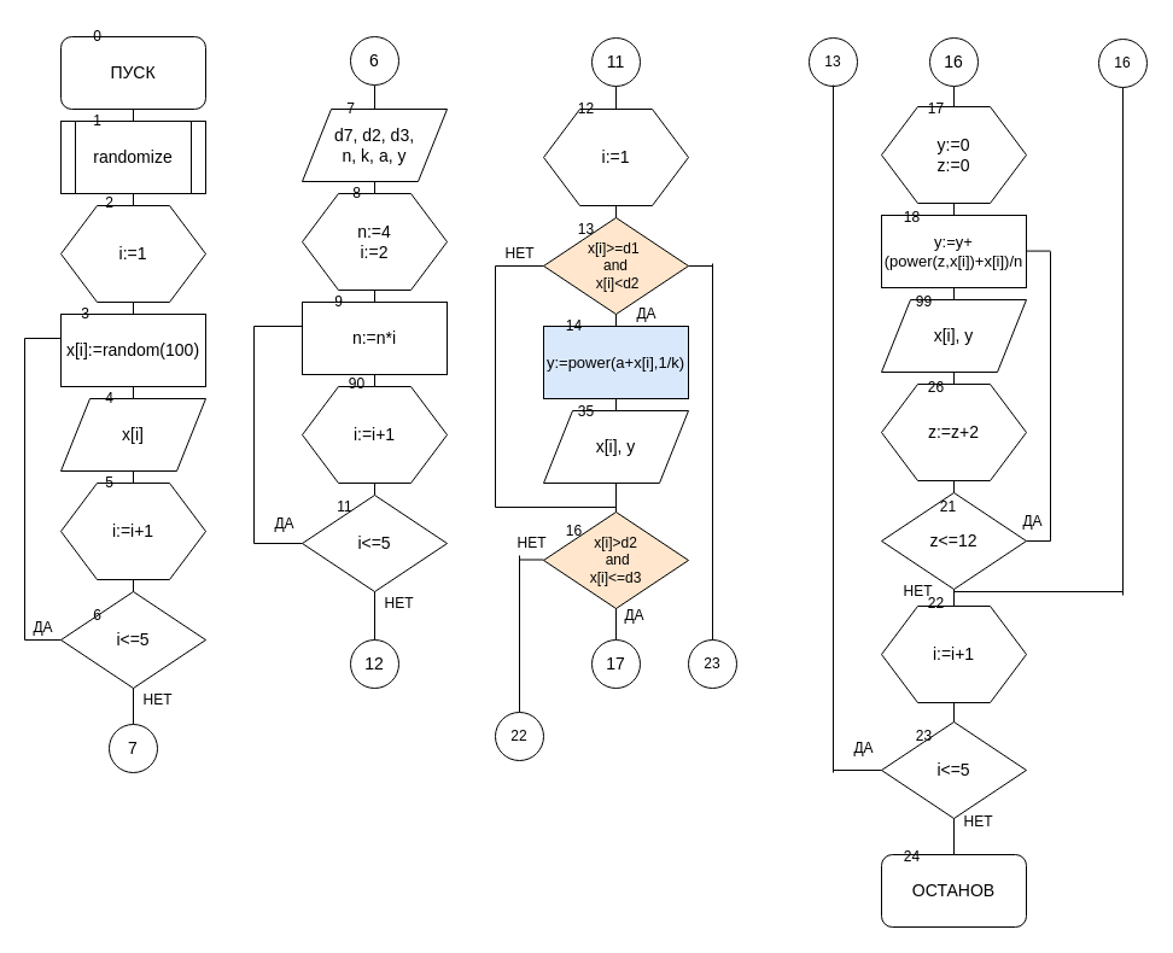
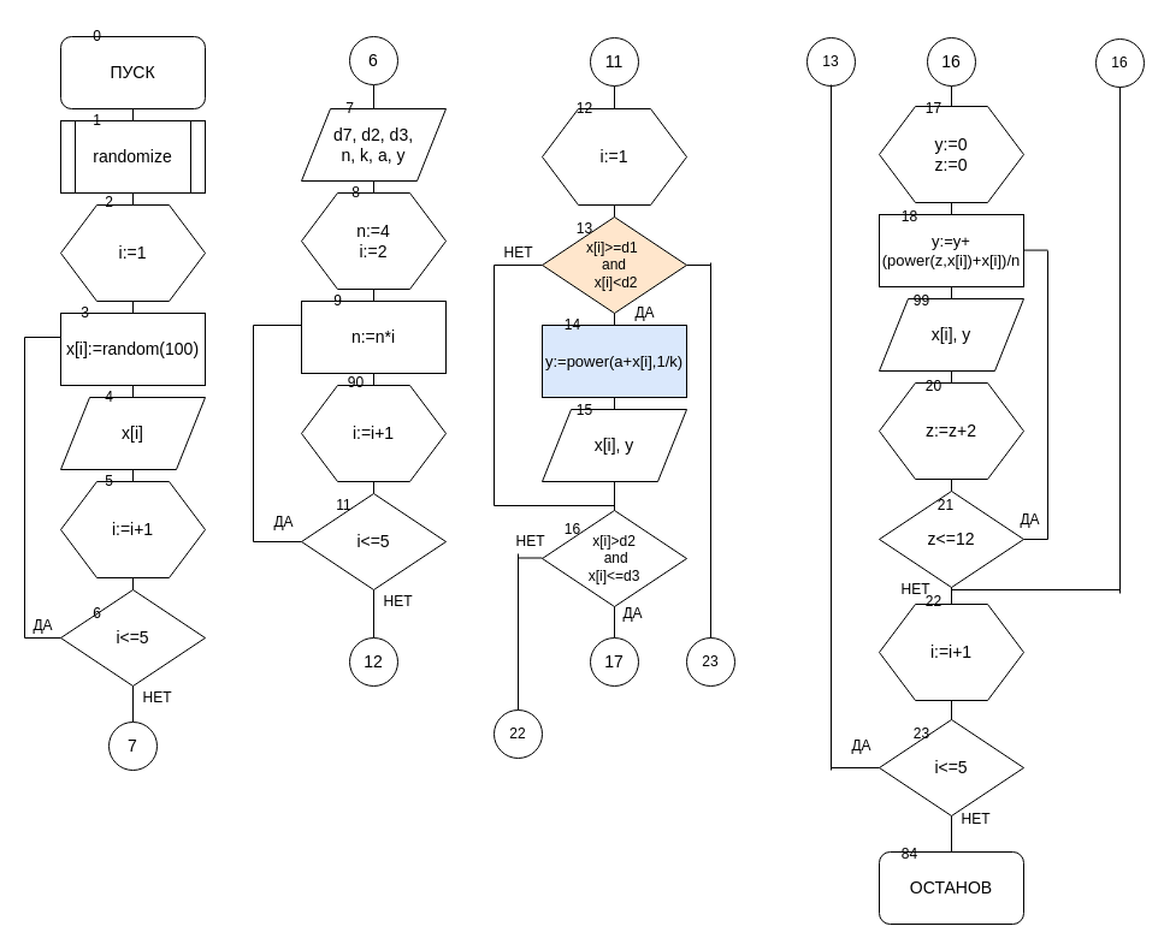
- <mxCell id="92" value="26" style="text;html=1;align=center;verticalAlign=middle;resizable=0;points=[];;autosize=1;" vertex="1" parent="1"><mxGeometry x="760" y="311" width="30" height="20" as="geometry" /></mxCell>
+ <mxCell id="92" value="20" style="text;html=1;align=center;verticalAlign=middle;resizable=0;points=[];;autosize=1;" vertex="1" parent="1"><mxGeometry x="760" y="311" width="30" height="20" as="geometry" /></mxCell>
- <mxCell id="87" value="35" style="text;html=1;align=center;verticalAlign=middle;resizable=0;points=[];;autosize=1;" vertex="1" parent="1"><mxGeometry x="470" y="331" width="30" height="20" as="geometry" /></mxCell>
+ <mxCell id="87" value="15" style="text;html=1;align=center;verticalAlign=middle;resizable=0;points=[];;autosize=1;" vertex="1" parent="1"><mxGeometry x="470" y="331" width="30" height="20" as="geometry" /></mxCell>
- <mxCell id="37" value="x[i]&amp;gt;d2&lt;br&gt;&amp;nbsp;and &lt;br&gt;x[i]&amp;lt;=d3" style="rhombus;whiteSpace=wrap;html=1;fillColor=#ffe6cc;" vertex="1" parent="1"><mxGeometry x="450" y="424" width="120" height="80" as="geometry" /></mxCell>
+ <mxCell id="37" value="x[i]&amp;gt;d2&lt;br&gt;&amp;nbsp;and &lt;br&gt;x[i]&amp;lt;=d3" style="rhombus;whiteSpace=wrap;html=1;" vertex="1" parent="1"><mxGeometry x="450" y="424" width="120" height="80" as="geometry" /></mxCell>
- <mxCell id="96" value="24" style="text;html=1;align=center;verticalAlign=middle;resizable=0;points=[];;autosize=1;" vertex="1" parent="1"><mxGeometry x="740" y="700" width="30" height="20" as="geometry" /></mxCell>
+ <mxCell id="96" value="84" style="text;html=1;align=center;verticalAlign=middle;resizable=0;points=[];;autosize=1;" vertex="1" parent="1"><mxGeometry x="740" y="700" width="30" height="20" as="geometry" /></mxCell>
